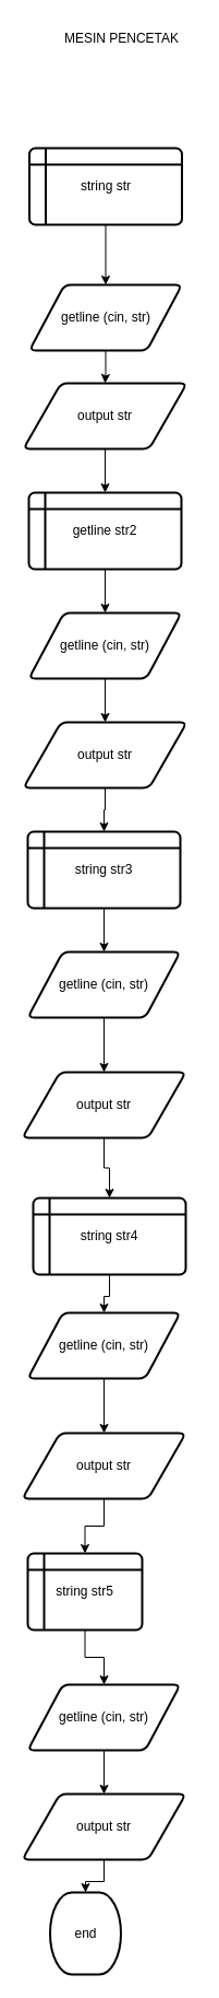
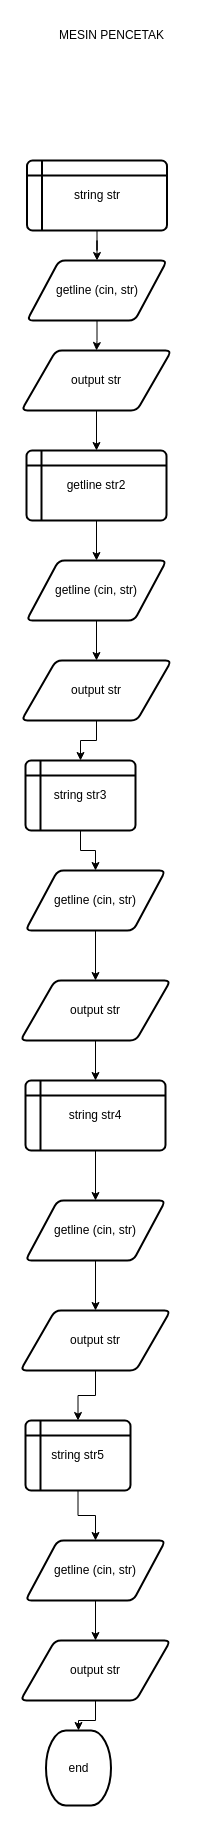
- <mxCell id="4" value="string str" style="shape=internalStorage;whiteSpace=wrap;html=1;dx=15;dy=15;rounded=1;arcSize=8;strokeWidth=2;" vertex="1" parent="1"><mxGeometry x="26.5" y="135" width="140" height="70" as="geometry" /></mxCell>
+ <mxCell id="4" value="string str" style="shape=internalStorage;whiteSpace=wrap;html=1;dx=15;dy=15;rounded=1;arcSize=8;strokeWidth=2;" vertex="1" parent="1"><mxGeometry x="26.5" y="160" width="140" height="70" as="geometry" /></mxCell>
- <mxCell id="16" value="string str3" style="shape=internalStorage;whiteSpace=wrap;html=1;dx=15;dy=15;rounded=1;arcSize=8;strokeWidth=2;" vertex="1" parent="1"><mxGeometry x="25" y="760" width="140" height="70" as="geometry" /></mxCell>
+ <mxCell id="16" value="string str3" style="shape=internalStorage;whiteSpace=wrap;html=1;dx=15;dy=15;rounded=1;arcSize=8;strokeWidth=2;" vertex="1" parent="1"><mxGeometry x="25" y="760" width="110" height="70" as="geometry" /></mxCell>
- <mxCell id="22" value="string str4" style="shape=internalStorage;whiteSpace=wrap;html=1;dx=15;dy=15;rounded=1;arcSize=8;strokeWidth=2;" vertex="1" parent="1"><mxGeometry x="30" y="1095" width="140" height="70" as="geometry" /></mxCell>
+ <mxCell id="22" value="string str4" style="shape=internalStorage;whiteSpace=wrap;html=1;dx=15;dy=15;rounded=1;arcSize=8;strokeWidth=2;" vertex="1" parent="1"><mxGeometry x="25" y="1080" width="140" height="70" as="geometry" /></mxCell>
